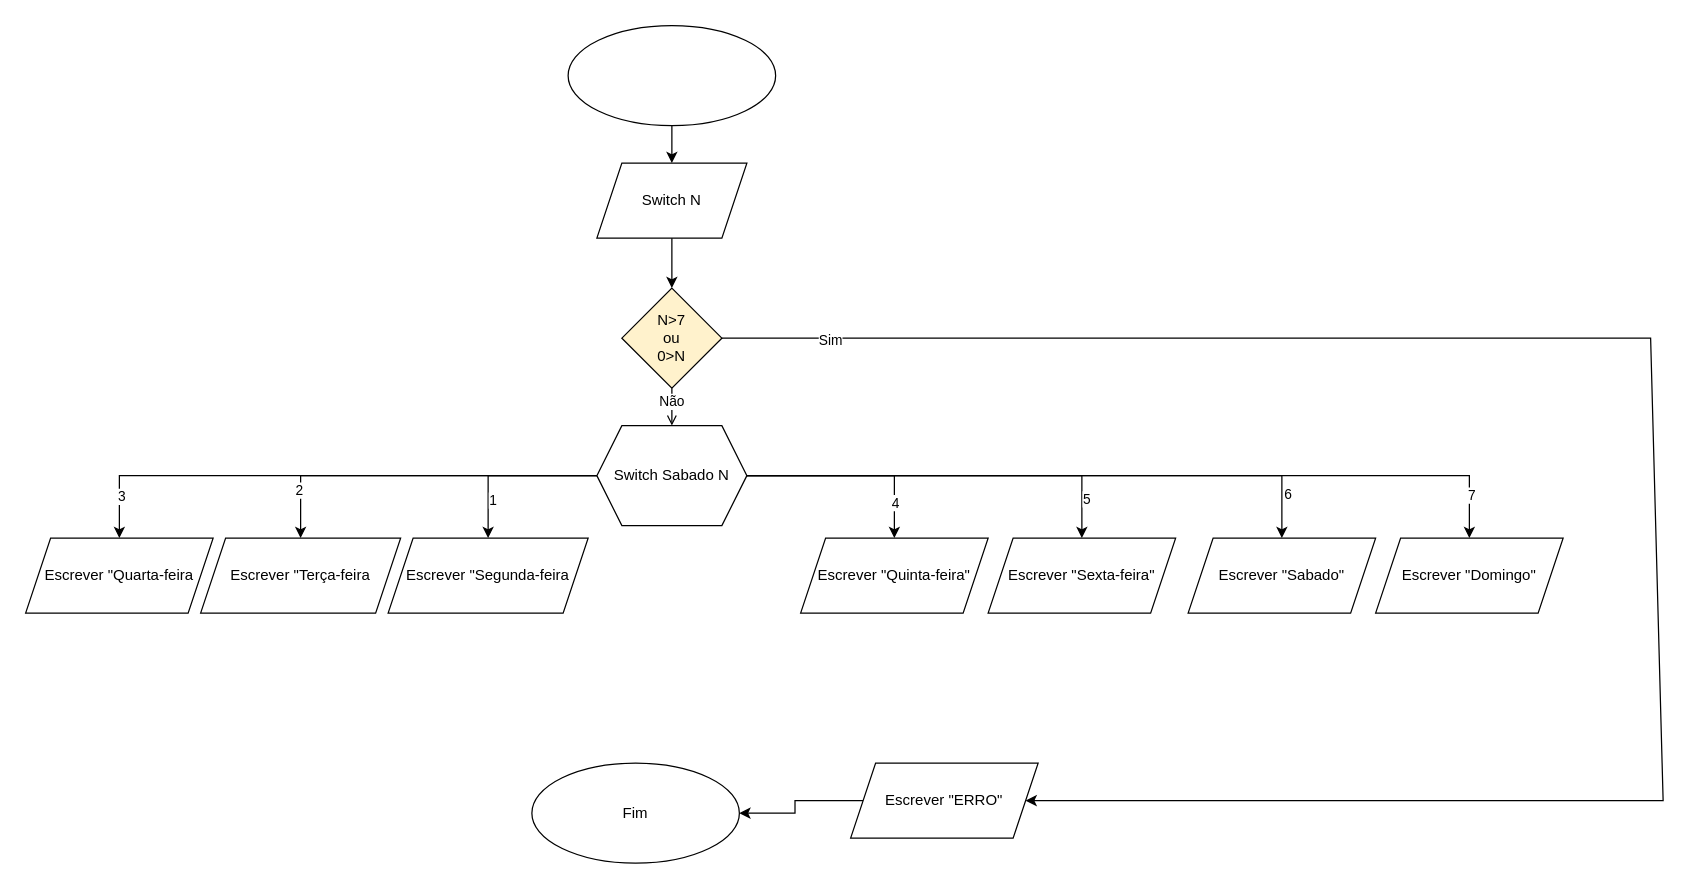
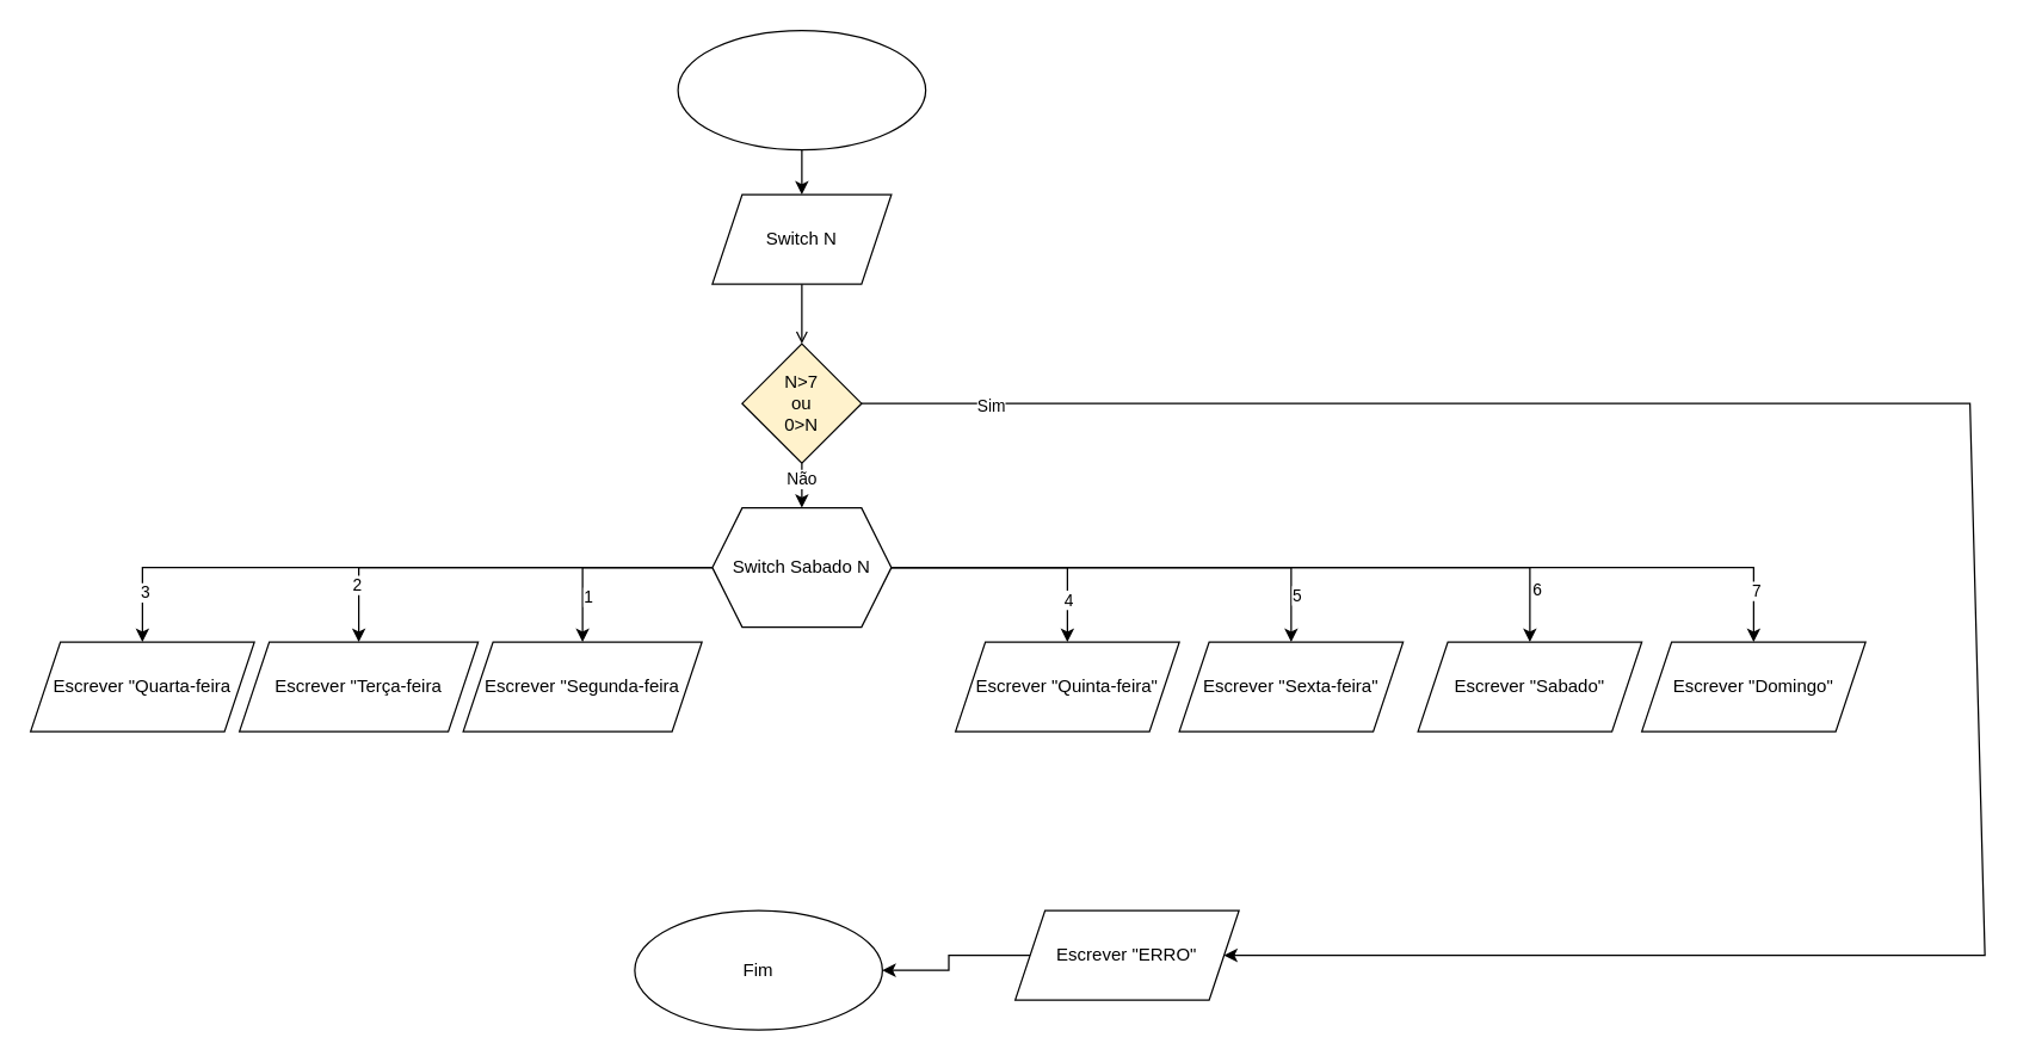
- <mxCell id="28" value="" style="endArrow=classic;html=1;rounded=0;entryX=0.5;entryY=0;entryDx=0;entryDy=0;" edge="1" parent="1" source="3" target="26"><mxGeometry width="50" height="50" relative="1" as="geometry"><mxPoint x="560" y="160" as="sourcePoint" /><mxPoint x="560" y="190" as="targetPoint" /></mxGeometry></mxCell>
+ <mxCell id="28" value="" style="endArrow=open;html=1;rounded=0;entryX=0.5;entryY=0;entryDx=0;entryDy=0;" edge="1" parent="1" source="3" target="26"><mxGeometry width="50" height="50" relative="1" as="geometry"><mxPoint x="560" y="160" as="sourcePoint" /><mxPoint x="560" y="190" as="targetPoint" /></mxGeometry></mxCell>
- <mxCell id="29" value="" style="endArrow=open;html=1;rounded=0;" edge="1" parent="1" source="26" target="6"><mxGeometry width="50" height="50" relative="1" as="geometry"><mxPoint x="550" y="210" as="sourcePoint" /><mxPoint x="550" y="250" as="targetPoint" /></mxGeometry></mxCell>
+ <mxCell id="29" value="" style="endArrow=classic;html=1;rounded=0;" edge="1" parent="1" source="26" target="6"><mxGeometry width="50" height="50" relative="1" as="geometry"><mxPoint x="550" y="210" as="sourcePoint" /><mxPoint x="550" y="250" as="targetPoint" /></mxGeometry></mxCell>
